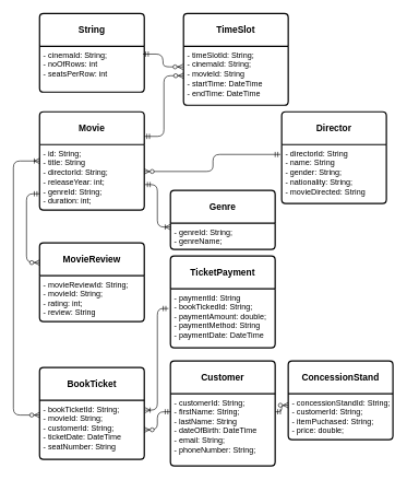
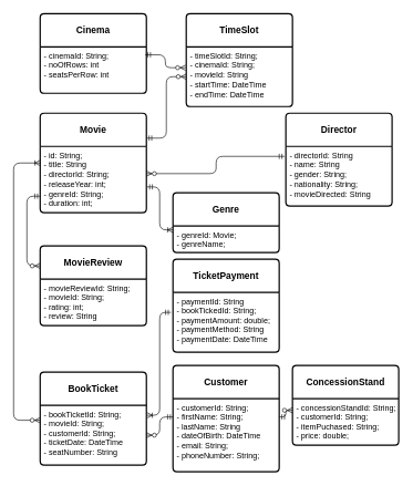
- <mxCell id="21" value="&lt;b&gt;String&lt;/b&gt;" style="swimlane;childLayout=stackLayout;horizontal=1;startSize=50;horizontalStack=0;rounded=1;fontSize=14;fontStyle=0;strokeWidth=2;resizeParent=0;resizeLast=1;shadow=0;dashed=0;align=center;arcSize=4;whiteSpace=wrap;html=1;" parent="1" vertex="1"><mxGeometry x="60" y="20" width="160" height="120" as="geometry" /></mxCell>
+ <mxCell id="21" value="&lt;b&gt;Cinema&lt;/b&gt;" style="swimlane;childLayout=stackLayout;horizontal=1;startSize=50;horizontalStack=0;rounded=1;fontSize=14;fontStyle=0;strokeWidth=2;resizeParent=0;resizeLast=1;shadow=0;dashed=0;align=center;arcSize=4;whiteSpace=wrap;html=1;" parent="1" vertex="1"><mxGeometry x="60" y="20" width="160" height="120" as="geometry" /></mxCell>
- <mxCell id="11" value="- genreId: String;&lt;div&gt;- genreName;&lt;/div&gt;" style="align=left;strokeColor=none;fillColor=none;spacingLeft=4;fontSize=12;verticalAlign=top;resizable=0;rotatable=0;part=1;html=1;" parent="10" vertex="1"><mxGeometry y="50" width="160" height="40" as="geometry" /></mxCell>
+ <mxCell id="11" value="- genreId: Movie;&lt;div&gt;- genreName;&lt;/div&gt;" style="align=left;strokeColor=none;fillColor=none;spacingLeft=4;fontSize=12;verticalAlign=top;resizable=0;rotatable=0;part=1;html=1;" parent="10" vertex="1"><mxGeometry y="50" width="160" height="40" as="geometry" /></mxCell>
